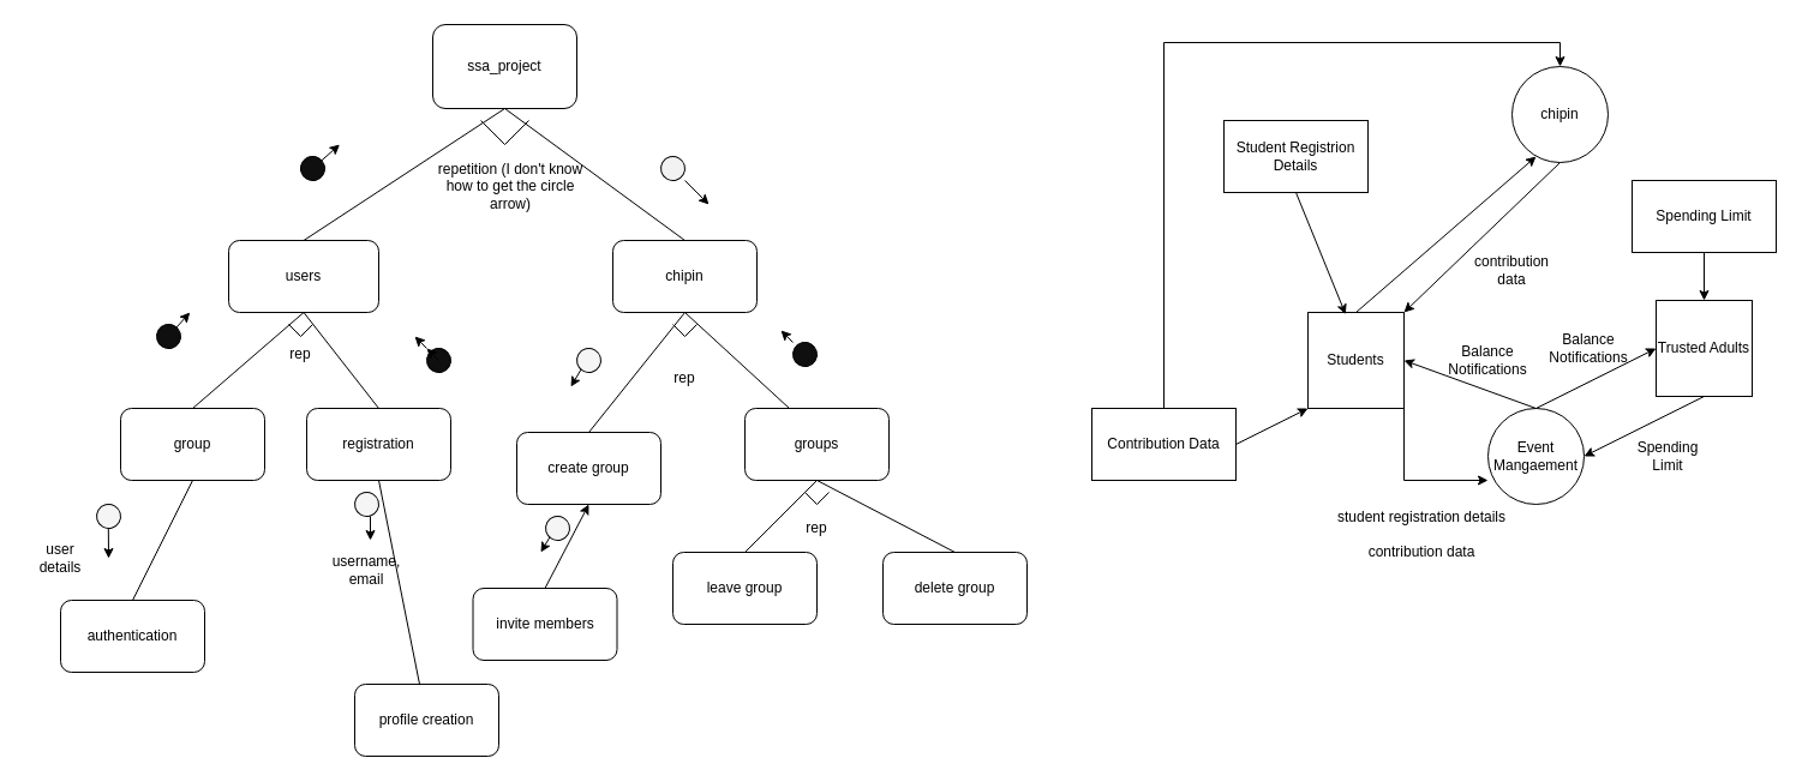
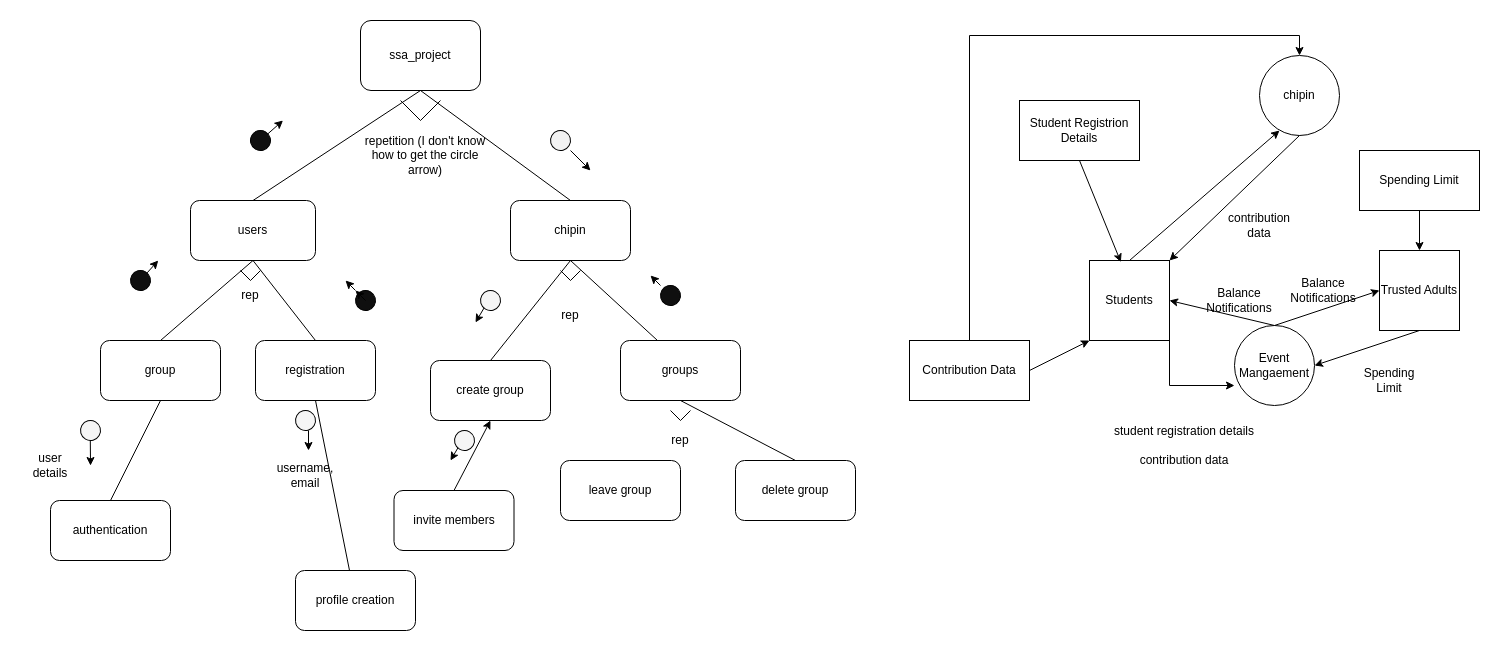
- <mxCell id="68" value="Event Mangaement" style="ellipse;whiteSpace=wrap;html=1;aspect=fixed;" vertex="1" parent="1"><mxGeometry x="1239" y="340" width="80" height="80" as="geometry" /></mxCell>
+ <mxCell id="68" value="Event Mangaement" style="ellipse;whiteSpace=wrap;html=1;aspect=fixed;" vertex="1" parent="1"><mxGeometry x="1234" y="325" width="80" height="80" as="geometry" /></mxCell>
- <mxCell id="56" value="" style="endArrow=none;html=1;rounded=0;entryX=0.5;entryY=1;entryDx=0;entryDy=0;exitX=0.5;exitY=0;exitDx=0;exitDy=0;" edge="1" parent="1" source="54" target="32"><mxGeometry width="50" height="50" relative="1" as="geometry"><mxPoint x="650" y="370" as="sourcePoint" /><mxPoint x="700" y="320" as="targetPoint" /></mxGeometry></mxCell>
